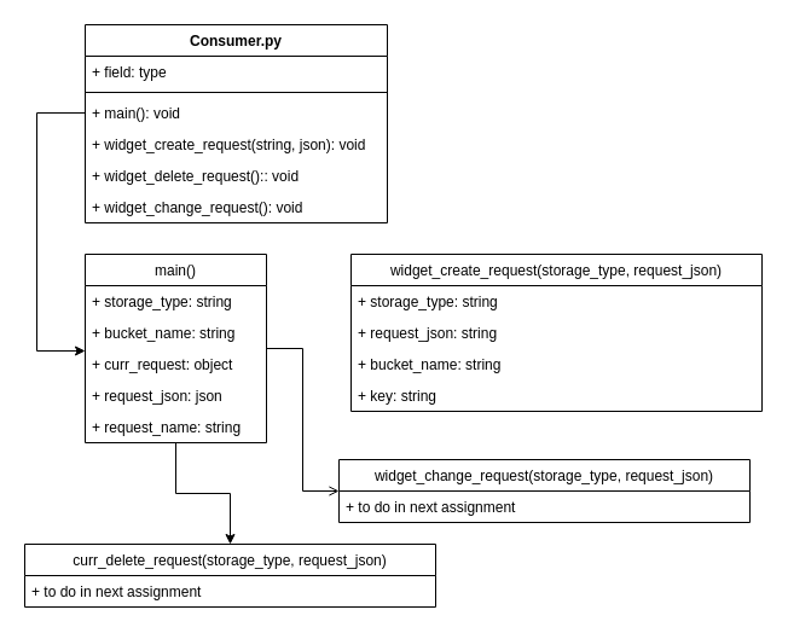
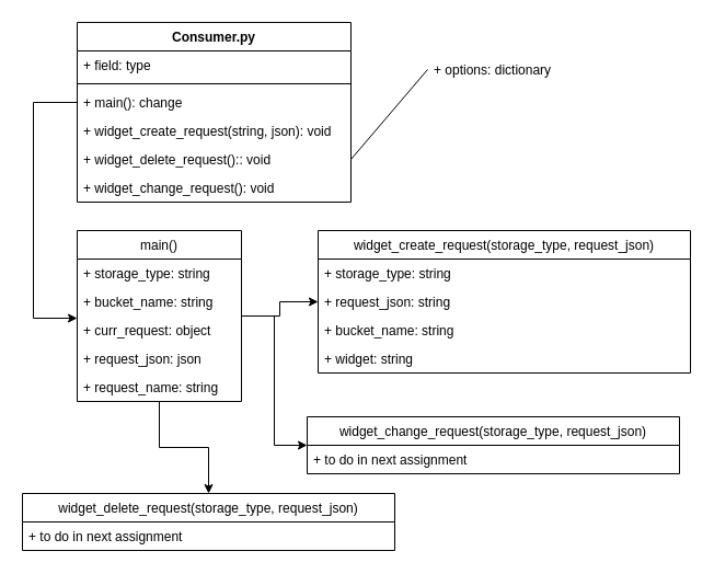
+ <mxCell id="9" value="+ options: dictionary" style="text;strokeColor=none;fillColor=none;align=left;verticalAlign=top;spacingLeft=4;spacingRight=4;overflow=hidden;rotatable=0;points=[[0,0.5],[1,0.5]];portConstraint=eastwest;" parent="1" vertex="1"><mxGeometry x="390" y="50" width="240" height="26" as="geometry" /></mxCell>
- <mxCell id="5" value="+ main(): void" style="text;strokeColor=none;fillColor=none;align=left;verticalAlign=top;spacingLeft=4;spacingRight=4;overflow=hidden;rotatable=0;points=[[0,0.5],[1,0.5]];portConstraint=eastwest;" parent="2" vertex="1"><mxGeometry y="60" width="250" height="26" as="geometry" /></mxCell>
+ <mxCell id="5" value="+ main(): change" style="text;strokeColor=none;fillColor=none;align=left;verticalAlign=top;spacingLeft=4;spacingRight=4;overflow=hidden;rotatable=0;points=[[0,0.5],[1,0.5]];portConstraint=eastwest;" parent="2" vertex="1"><mxGeometry y="60" width="250" height="26" as="geometry" /></mxCell>
+ <mxCell id="10" value="" style="endArrow=none;html=1;exitX=1;exitY=0.5;exitDx=0;exitDy=0;entryX=0;entryY=0.5;entryDx=0;entryDy=0;" parent="1" source="7" target="9" edge="1"><mxGeometry width="50" height="50" relative="1" as="geometry"><mxPoint x="390" y="310" as="sourcePoint" /><mxPoint x="440" y="260" as="targetPoint" /></mxGeometry></mxCell>
+ <mxCell id="12" style="edgeStyle=orthogonalEdgeStyle;rounded=0;orthogonalLoop=1;jettySize=auto;html=1;" edge="1" parent="1" source="15" target="21"><mxGeometry relative="1" as="geometry" /></mxCell>
- <mxCell id="25" value="+ key: string" style="text;strokeColor=none;fillColor=none;align=left;verticalAlign=top;spacingLeft=4;spacingRight=4;overflow=hidden;rotatable=0;points=[[0,0.5],[1,0.5]];portConstraint=eastwest;" vertex="1" parent="21"><mxGeometry y="104" width="340" height="26" as="geometry" /></mxCell>
+ <mxCell id="25" value="+ widget: string" style="text;strokeColor=none;fillColor=none;align=left;verticalAlign=top;spacingLeft=4;spacingRight=4;overflow=hidden;rotatable=0;points=[[0,0.5],[1,0.5]];portConstraint=eastwest;" vertex="1" parent="21"><mxGeometry y="104" width="340" height="26" as="geometry" /></mxCell>
- <mxCell id="14" style="edgeStyle=orthogonalEdgeStyle;rounded=0;orthogonalLoop=1;jettySize=auto;html=1;entryX=0;entryY=0.5;entryDx=0;entryDy=0;endArrow=open;" edge="1" parent="1" source="15" target="28"><mxGeometry relative="1" as="geometry" /></mxCell>
+ <mxCell id="14" style="edgeStyle=orthogonalEdgeStyle;rounded=0;orthogonalLoop=1;jettySize=auto;html=1;entryX=0;entryY=0.5;entryDx=0;entryDy=0;" edge="1" parent="1" source="15" target="28"><mxGeometry relative="1" as="geometry" /></mxCell>
- <mxCell id="26" value="curr_delete_request(storage_type, request_json)" style="swimlane;fontStyle=0;childLayout=stackLayout;horizontal=1;startSize=26;fillColor=none;horizontalStack=0;resizeParent=1;resizeParentMax=0;resizeLast=0;collapsible=1;marginBottom=0;" vertex="1" parent="1"><mxGeometry x="20" y="450" width="340" height="52" as="geometry" /></mxCell>
+ <mxCell id="26" value="widget_delete_request(storage_type, request_json)" style="swimlane;fontStyle=0;childLayout=stackLayout;horizontal=1;startSize=26;fillColor=none;horizontalStack=0;resizeParent=1;resizeParentMax=0;resizeLast=0;collapsible=1;marginBottom=0;" vertex="1" parent="1"><mxGeometry x="20" y="450" width="340" height="52" as="geometry" /></mxCell>
